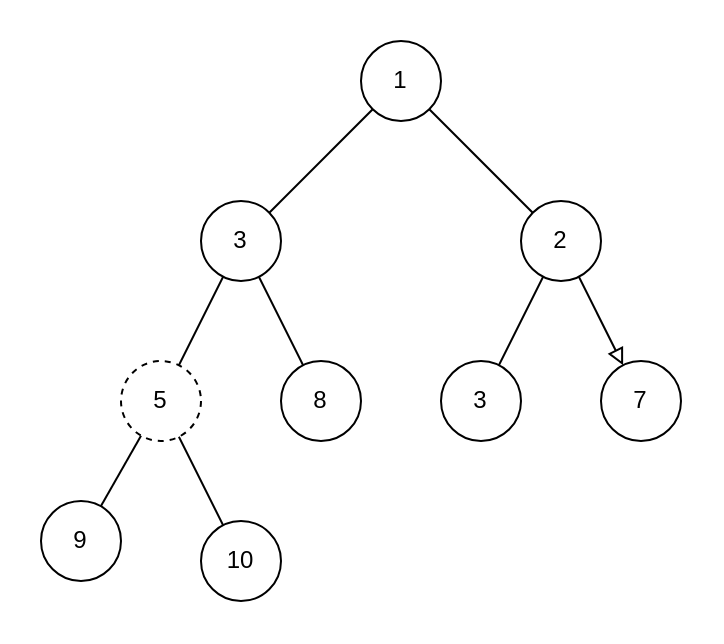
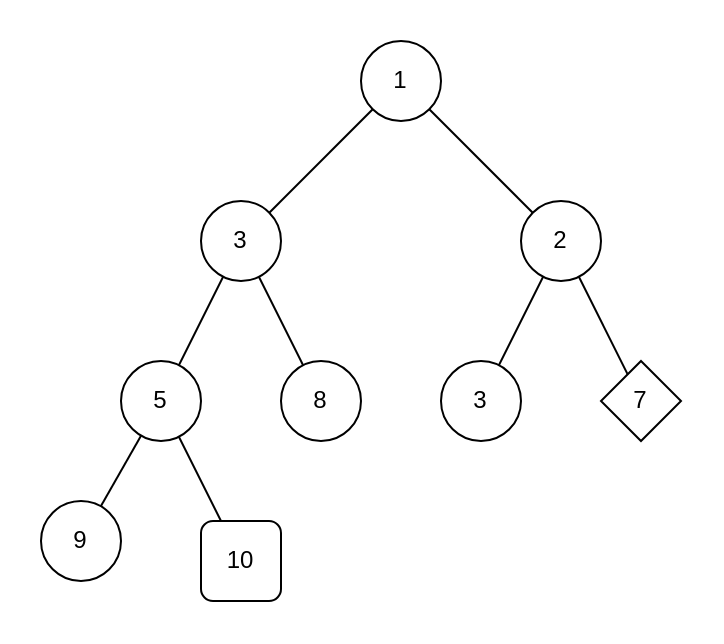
- <mxCell id="18" style="rounded=0;orthogonalLoop=1;jettySize=auto;html=1;endArrow=block;endFill=0;" edge="1" parent="1" source="6" target="10"><mxGeometry relative="1" as="geometry"><mxPoint x="301" y="168" as="sourcePoint" /><mxPoint x="279" y="212" as="targetPoint" /></mxGeometry></mxCell>
+ <mxCell id="18" style="rounded=0;orthogonalLoop=1;jettySize=auto;html=1;endArrow=none;endFill=0;" edge="1" parent="1" source="6" target="10"><mxGeometry relative="1" as="geometry"><mxPoint x="301" y="168" as="sourcePoint" /><mxPoint x="279" y="212" as="targetPoint" /></mxGeometry></mxCell>
- <mxCell id="7" value="5" style="ellipse;whiteSpace=wrap;html=1;aspect=fixed;dashed=1;" vertex="1" parent="1"><mxGeometry x="60" y="180" width="40" height="40" as="geometry" /></mxCell>
+ <mxCell id="7" value="5" style="ellipse;whiteSpace=wrap;html=1;aspect=fixed;" vertex="1" parent="1"><mxGeometry x="60" y="180" width="40" height="40" as="geometry" /></mxCell>
- <mxCell id="10" value="7" style="ellipse;whiteSpace=wrap;html=1;aspect=fixed;" vertex="1" parent="1"><mxGeometry x="300" y="180" width="40" height="40" as="geometry" /></mxCell>
+ <mxCell id="10" value="7" style="rhombus;whiteSpace=wrap;html=1;aspect=fixed;" vertex="1" parent="1"><mxGeometry x="300" y="180" width="40" height="40" as="geometry" /></mxCell>
- <mxCell id="12" value="10" style="ellipse;whiteSpace=wrap;html=1;aspect=fixed;" vertex="1" parent="1"><mxGeometry x="100" y="260" width="40" height="40" as="geometry" /></mxCell>
+ <mxCell id="12" value="10" style="whiteSpace=wrap;html=1;aspect=fixed;rounded=1;" vertex="1" parent="1"><mxGeometry x="100" y="260" width="40" height="40" as="geometry" /></mxCell>
